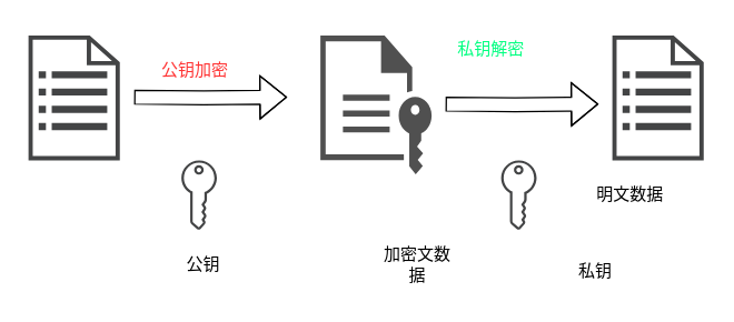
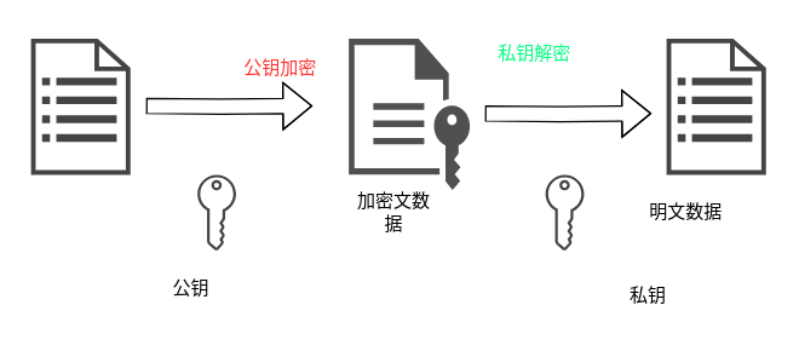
- <mxCell id="11" value="&lt;font color=&quot;#ff3333&quot;&gt;公钥加密&lt;/font&gt;" style="text;html=1;strokeColor=none;fillColor=none;align=center;verticalAlign=middle;whiteSpace=wrap;rounded=0;" vertex="1" parent="1"><mxGeometry x="110" y="35" width="60" height="30" as="geometry" /></mxCell>
+ <mxCell id="11" value="&lt;font color=&quot;#ff3333&quot;&gt;公钥加密&lt;/font&gt;" style="text;html=1;strokeColor=none;fillColor=none;align=center;verticalAlign=middle;whiteSpace=wrap;rounded=0;" vertex="1" parent="1"><mxGeometry x="155" y="30" width="60" height="30" as="geometry" /></mxCell>
- <mxCell id="5" value="公钥" style="text;html=1;strokeColor=none;fillColor=none;align=center;verticalAlign=middle;whiteSpace=wrap;rounded=0;" vertex="1" parent="1"><mxGeometry x="116" y="175" width="60" height="30" as="geometry" /></mxCell>
+ <mxCell id="5" value="公钥" style="text;html=1;strokeColor=none;fillColor=none;align=center;verticalAlign=middle;whiteSpace=wrap;rounded=0;" vertex="1" parent="1"><mxGeometry x="96" y="175" width="60" height="30" as="geometry" /></mxCell>
- <mxCell id="14" value="加密文数据" style="text;html=1;strokeColor=none;fillColor=none;align=center;verticalAlign=middle;whiteSpace=wrap;rounded=0;" vertex="1" parent="1"><mxGeometry x="270" y="175" width="60" height="30" as="geometry" /></mxCell>
+ <mxCell id="14" value="加密文数据" style="text;html=1;strokeColor=none;fillColor=none;align=center;verticalAlign=middle;whiteSpace=wrap;rounded=0;" vertex="1" parent="1"><mxGeometry x="230" y="125" width="60" height="30" as="geometry" /></mxCell>
